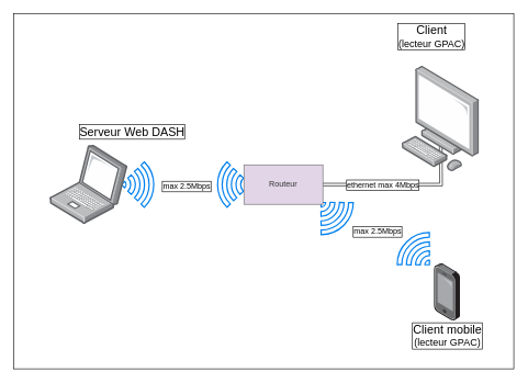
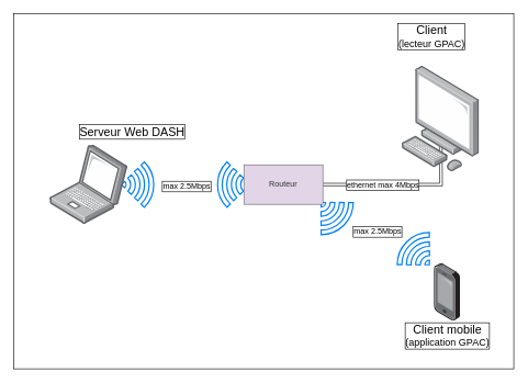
- <mxCell id="17" value="&lt;span style=&quot;font-size: 18px&quot;&gt;Client mobile &lt;/span&gt;&lt;br&gt;&lt;font style=&quot;font-size: 15px&quot;&gt;(lecteur GPAC)&lt;/font&gt;" style="text;html=1;align=center;verticalAlign=middle;resizable=0;points=[];;autosize=1;labelBorderColor=#000000;spacingLeft=0;" vertex="1" parent="1"><mxGeometry x="609" y="490" width="140" height="40" as="geometry" /></mxCell>
+ <mxCell id="17" value="&lt;span style=&quot;font-size: 18px&quot;&gt;Client mobile &lt;/span&gt;&lt;br&gt;&lt;font style=&quot;font-size: 15px&quot;&gt;(application GPAC)&lt;/font&gt;" style="text;html=1;align=center;verticalAlign=middle;resizable=0;points=[];;autosize=1;labelBorderColor=#000000;spacingLeft=0;" vertex="1" parent="1"><mxGeometry x="609" y="490" width="140" height="40" as="geometry" /></mxCell>
